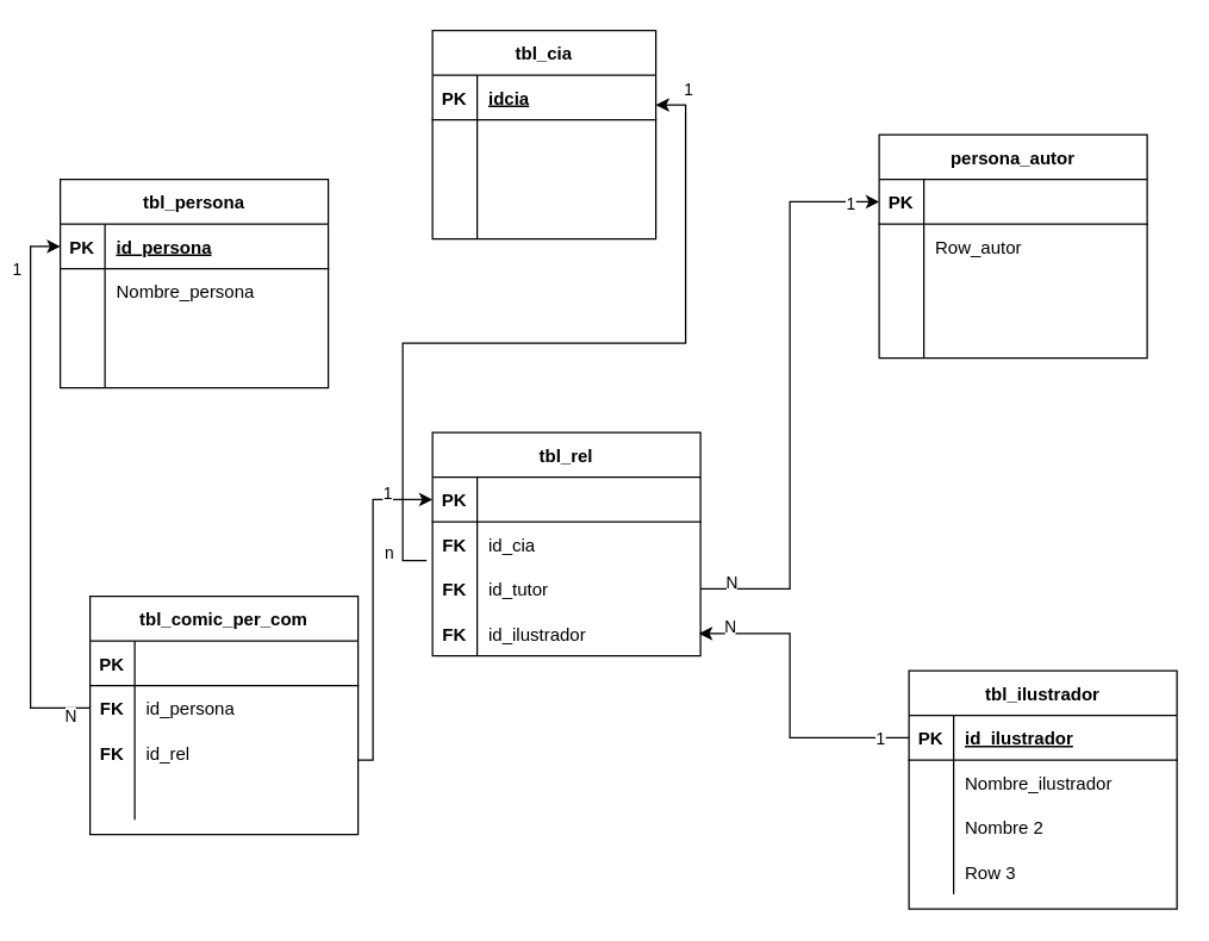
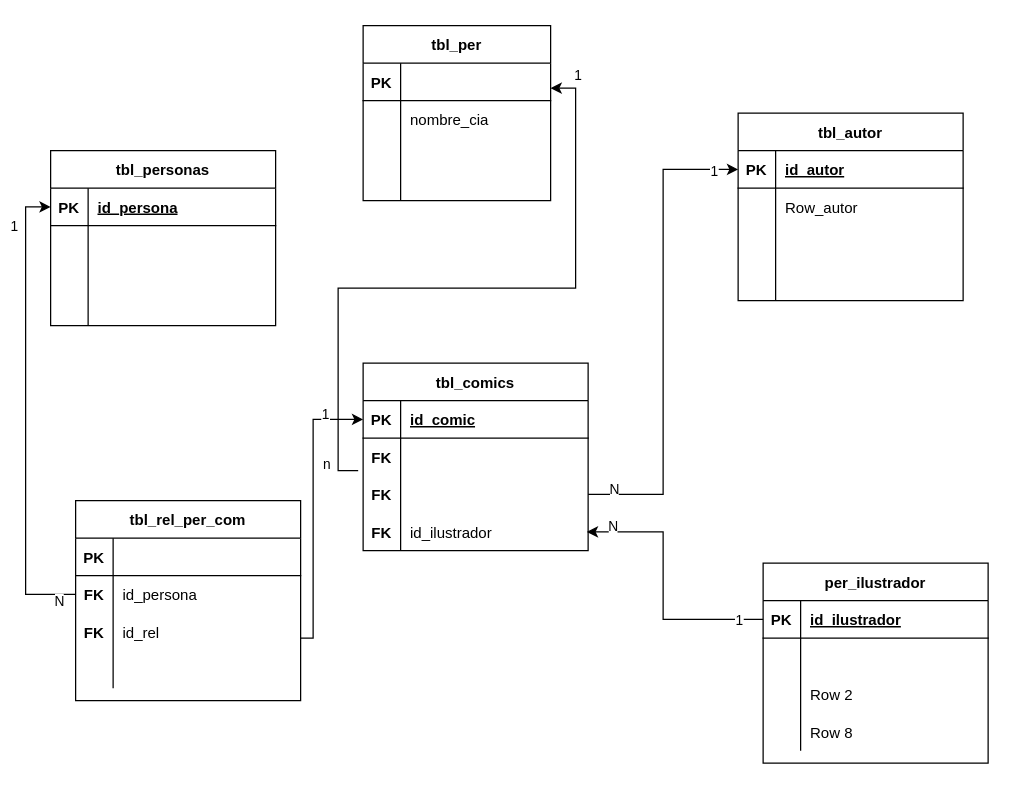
- <mxCell id="2" value="tbl_cia" style="shape=table;startSize=30;container=1;collapsible=1;childLayout=tableLayout;fixedRows=1;rowLines=0;fontStyle=1;align=center;resizeLast=1;" vertex="1" parent="1"><mxGeometry x="290" y="20" width="150" height="140" as="geometry" /></mxCell>
+ <mxCell id="2" value="tbl_per" style="shape=table;startSize=30;container=1;collapsible=1;childLayout=tableLayout;fixedRows=1;rowLines=0;fontStyle=1;align=center;resizeLast=1;" vertex="1" parent="1"><mxGeometry x="290" y="20" width="150" height="140" as="geometry" /></mxCell>
- <mxCell id="5" value="idcia" style="shape=partialRectangle;connectable=0;fillColor=none;top=0;left=0;bottom=0;right=0;align=left;spacingLeft=6;fontStyle=5;overflow=hidden;" vertex="1" parent="3"><mxGeometry x="30" width="120" height="30" as="geometry" /></mxCell>
+ <mxCell id="8" value="nombre_cia" style="shape=partialRectangle;connectable=0;fillColor=none;top=0;left=0;bottom=0;right=0;align=left;spacingLeft=6;overflow=hidden;" vertex="1" parent="6"><mxGeometry x="30" width="120" height="30" as="geometry" /></mxCell>
- <mxCell id="44" value="persona_autor" style="shape=table;startSize=30;container=1;collapsible=1;childLayout=tableLayout;fixedRows=1;rowLines=0;fontStyle=1;align=center;resizeLast=1;" vertex="1" parent="1"><mxGeometry x="590" y="90" width="180" height="150" as="geometry" /></mxCell>
+ <mxCell id="44" value="tbl_autor" style="shape=table;startSize=30;container=1;collapsible=1;childLayout=tableLayout;fixedRows=1;rowLines=0;fontStyle=1;align=center;resizeLast=1;" vertex="1" parent="1"><mxGeometry x="590" y="90" width="180" height="150" as="geometry" /></mxCell>
+ <mxCell id="47" value="id_autor" style="shape=partialRectangle;connectable=0;fillColor=none;top=0;left=0;bottom=0;right=0;align=left;spacingLeft=6;fontStyle=5;overflow=hidden;" vertex="1" parent="45"><mxGeometry x="30" width="150" height="30" as="geometry" /></mxCell>
- <mxCell id="15" value="tbl_persona" style="shape=table;startSize=30;container=1;collapsible=1;childLayout=tableLayout;fixedRows=1;rowLines=0;fontStyle=1;align=center;resizeLast=1;" vertex="1" parent="1"><mxGeometry x="40" y="120" width="180" height="140" as="geometry" /></mxCell>
+ <mxCell id="15" value="tbl_personas" style="shape=table;startSize=30;container=1;collapsible=1;childLayout=tableLayout;fixedRows=1;rowLines=0;fontStyle=1;align=center;resizeLast=1;" vertex="1" parent="1"><mxGeometry x="40" y="120" width="180" height="140" as="geometry" /></mxCell>
- <mxCell id="21" value="Nombre_persona" style="shape=partialRectangle;connectable=0;fillColor=none;top=0;left=0;bottom=0;right=0;align=left;spacingLeft=6;overflow=hidden;" vertex="1" parent="19"><mxGeometry x="30" width="150" height="30" as="geometry" /></mxCell>
- <mxCell id="31" value="tbl_rel" style="shape=table;startSize=30;container=1;collapsible=1;childLayout=tableLayout;fixedRows=1;rowLines=0;fontStyle=1;align=center;resizeLast=1;" vertex="1" parent="1"><mxGeometry x="290" y="290" width="180" height="150" as="geometry" /></mxCell>
+ <mxCell id="31" value="tbl_comics" style="shape=table;startSize=30;container=1;collapsible=1;childLayout=tableLayout;fixedRows=1;rowLines=0;fontStyle=1;align=center;resizeLast=1;" vertex="1" parent="1"><mxGeometry x="290" y="290" width="180" height="150" as="geometry" /></mxCell>
+ <mxCell id="34" value="id_comic" style="shape=partialRectangle;connectable=0;fillColor=none;top=0;left=0;bottom=0;right=0;align=left;spacingLeft=6;fontStyle=5;overflow=hidden;" vertex="1" parent="32"><mxGeometry x="30" width="150" height="30" as="geometry" /></mxCell>
- <mxCell id="37" value="id_cia" style="shape=partialRectangle;connectable=0;fillColor=none;top=0;left=0;bottom=0;right=0;align=left;spacingLeft=6;overflow=hidden;" vertex="1" parent="35"><mxGeometry x="30" width="150" height="30" as="geometry" /></mxCell>
- <mxCell id="40" value="id_tutor" style="shape=partialRectangle;connectable=0;fillColor=none;top=0;left=0;bottom=0;right=0;align=left;spacingLeft=6;overflow=hidden;" vertex="1" parent="38"><mxGeometry x="30" width="150" height="30" as="geometry" /></mxCell>
- <mxCell id="85" value="tbl_comic_per_com" style="shape=table;startSize=30;container=1;collapsible=1;childLayout=tableLayout;fixedRows=1;rowLines=0;fontStyle=1;align=center;resizeLast=1;" vertex="1" parent="1"><mxGeometry x="60" y="400" width="180" height="160" as="geometry" /></mxCell>
+ <mxCell id="85" value="tbl_rel_per_com" style="shape=table;startSize=30;container=1;collapsible=1;childLayout=tableLayout;fixedRows=1;rowLines=0;fontStyle=1;align=center;resizeLast=1;" vertex="1" parent="1"><mxGeometry x="60" y="400" width="180" height="160" as="geometry" /></mxCell>
- <mxCell id="66" value="tbl_ilustrador" style="shape=table;startSize=30;container=1;collapsible=1;childLayout=tableLayout;fixedRows=1;rowLines=0;fontStyle=1;align=center;resizeLast=1;" vertex="1" parent="1"><mxGeometry x="610" y="450" width="180" height="160" as="geometry" /></mxCell>
+ <mxCell id="66" value="per_ilustrador" style="shape=table;startSize=30;container=1;collapsible=1;childLayout=tableLayout;fixedRows=1;rowLines=0;fontStyle=1;align=center;resizeLast=1;" vertex="1" parent="1"><mxGeometry x="610" y="450" width="180" height="160" as="geometry" /></mxCell>
- <mxCell id="72" value="Nombre_ilustrador" style="shape=partialRectangle;connectable=0;fillColor=none;top=0;left=0;bottom=0;right=0;align=left;spacingLeft=6;overflow=hidden;" vertex="1" parent="70"><mxGeometry x="30" width="150" height="30" as="geometry" /></mxCell>
- <mxCell id="75" value="Nombre 2" style="shape=partialRectangle;connectable=0;fillColor=none;top=0;left=0;bottom=0;right=0;align=left;spacingLeft=6;overflow=hidden;" vertex="1" parent="73"><mxGeometry x="30" width="150" height="30" as="geometry" /></mxCell>
+ <mxCell id="75" value="Row 2" style="shape=partialRectangle;connectable=0;fillColor=none;top=0;left=0;bottom=0;right=0;align=left;spacingLeft=6;overflow=hidden;" vertex="1" parent="73"><mxGeometry x="30" width="150" height="30" as="geometry" /></mxCell>
- <mxCell id="78" value="Row 3" style="shape=partialRectangle;connectable=0;fillColor=none;top=0;left=0;bottom=0;right=0;align=left;spacingLeft=6;overflow=hidden;" vertex="1" parent="76"><mxGeometry x="30" width="150" height="30" as="geometry" /></mxCell>
+ <mxCell id="78" value="Row 8" style="shape=partialRectangle;connectable=0;fillColor=none;top=0;left=0;bottom=0;right=0;align=left;spacingLeft=6;overflow=hidden;" vertex="1" parent="76"><mxGeometry x="30" width="150" height="30" as="geometry" /></mxCell>
